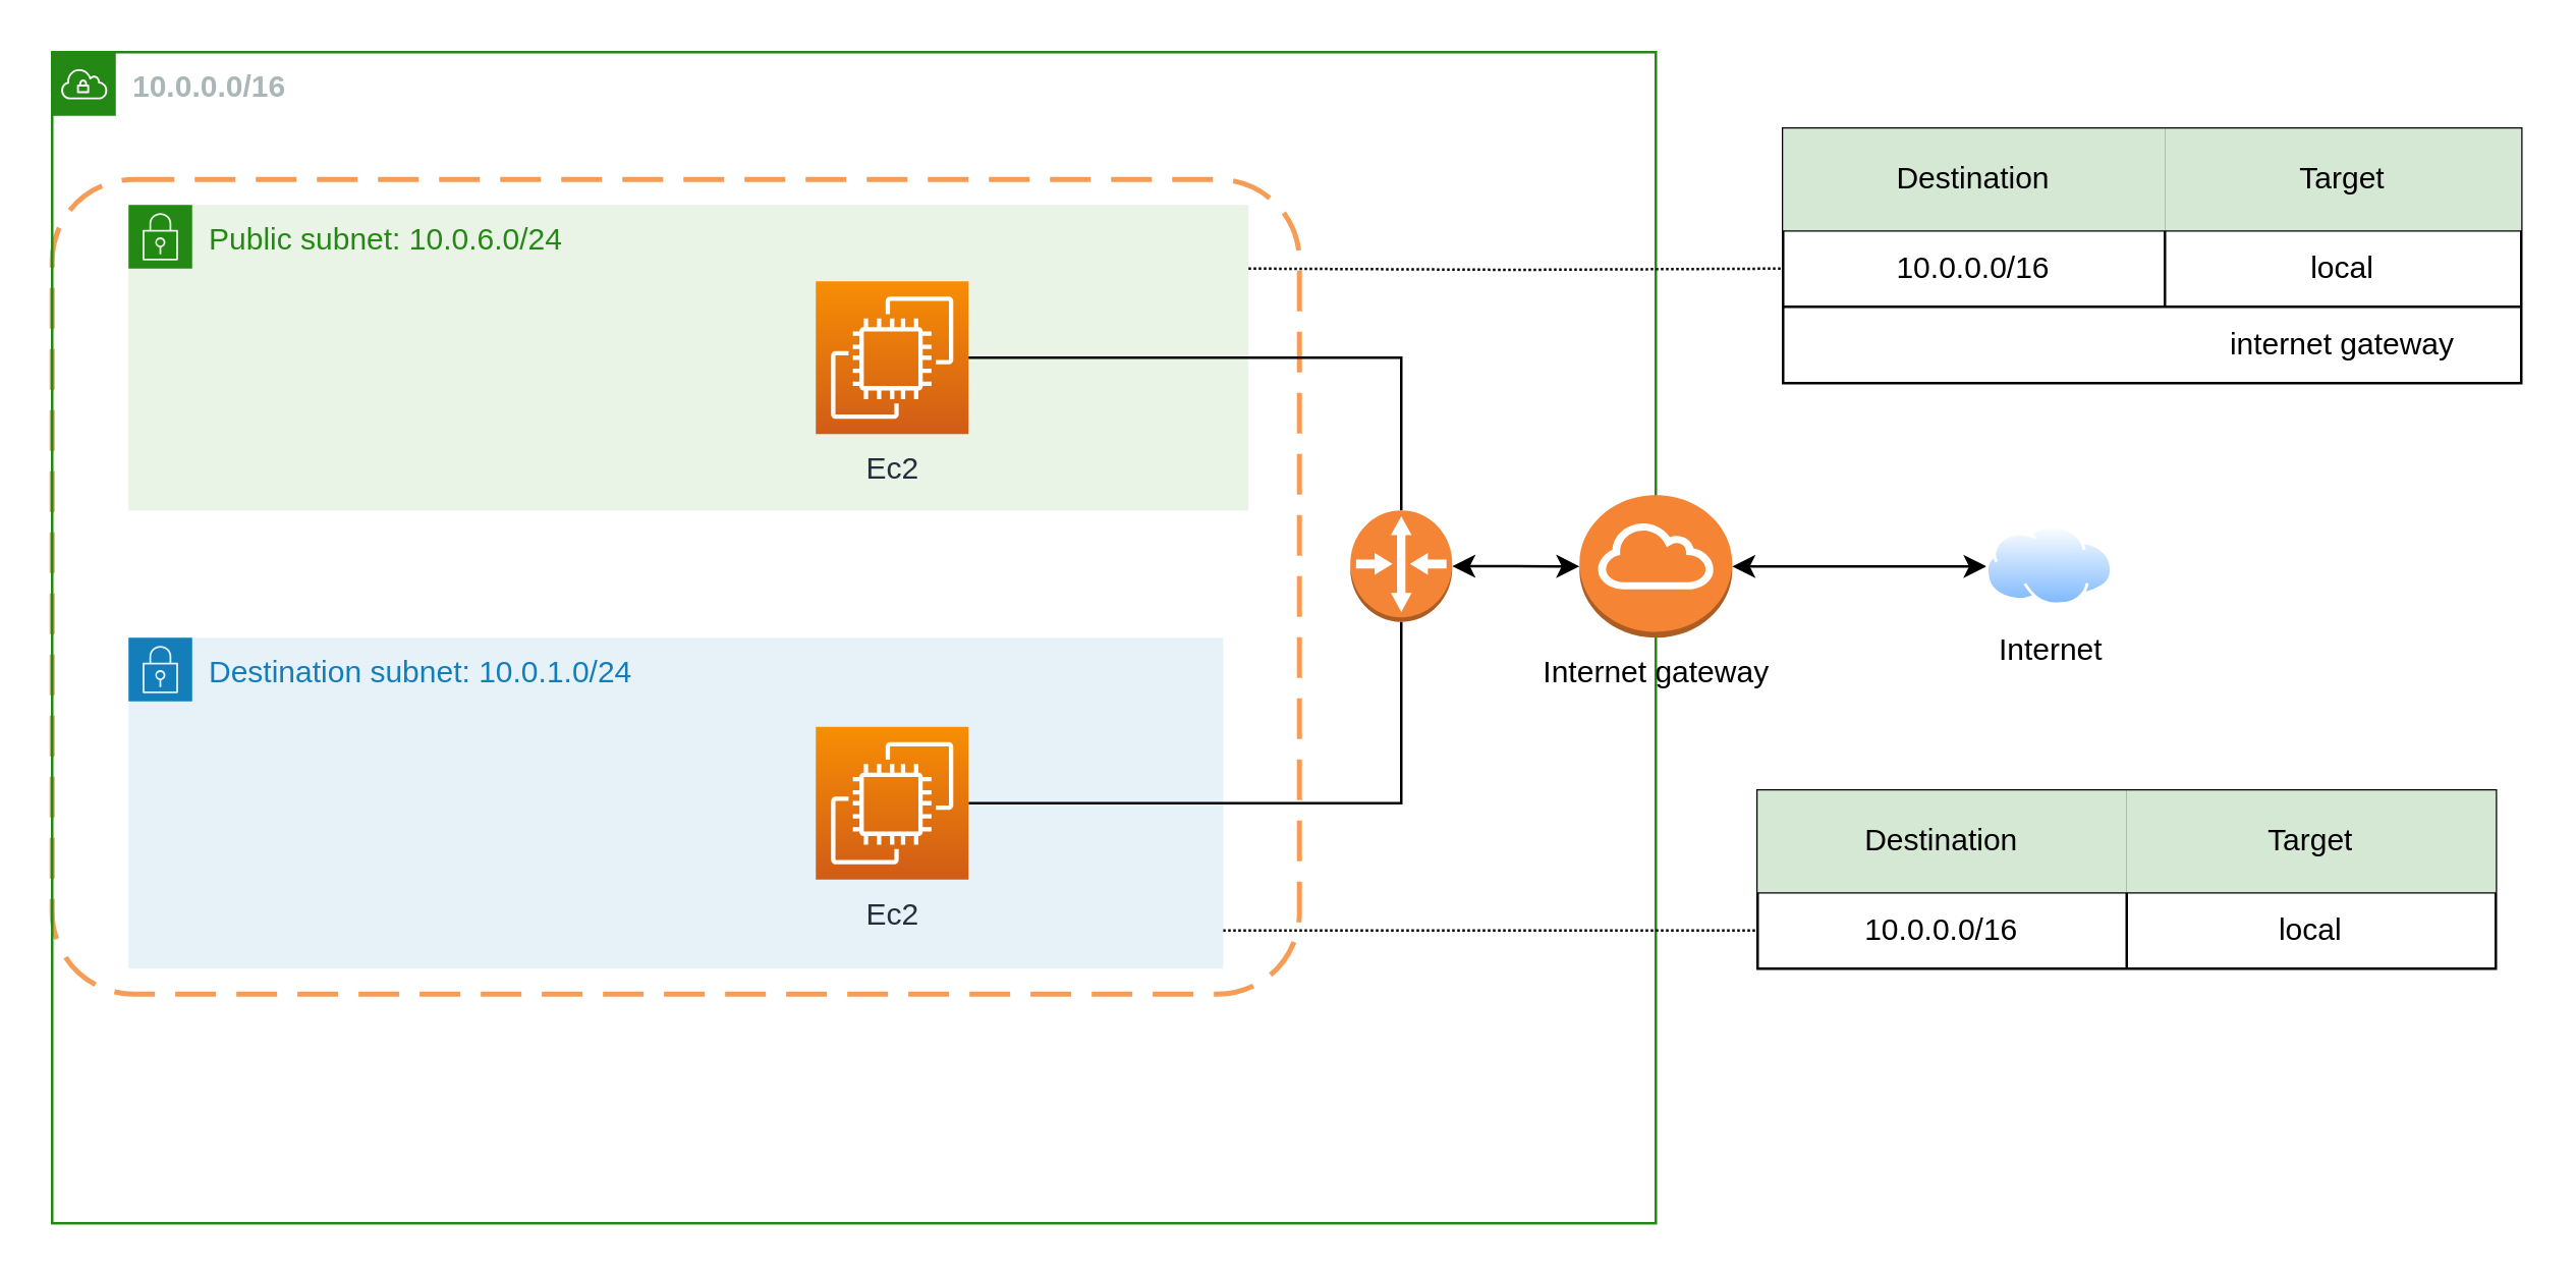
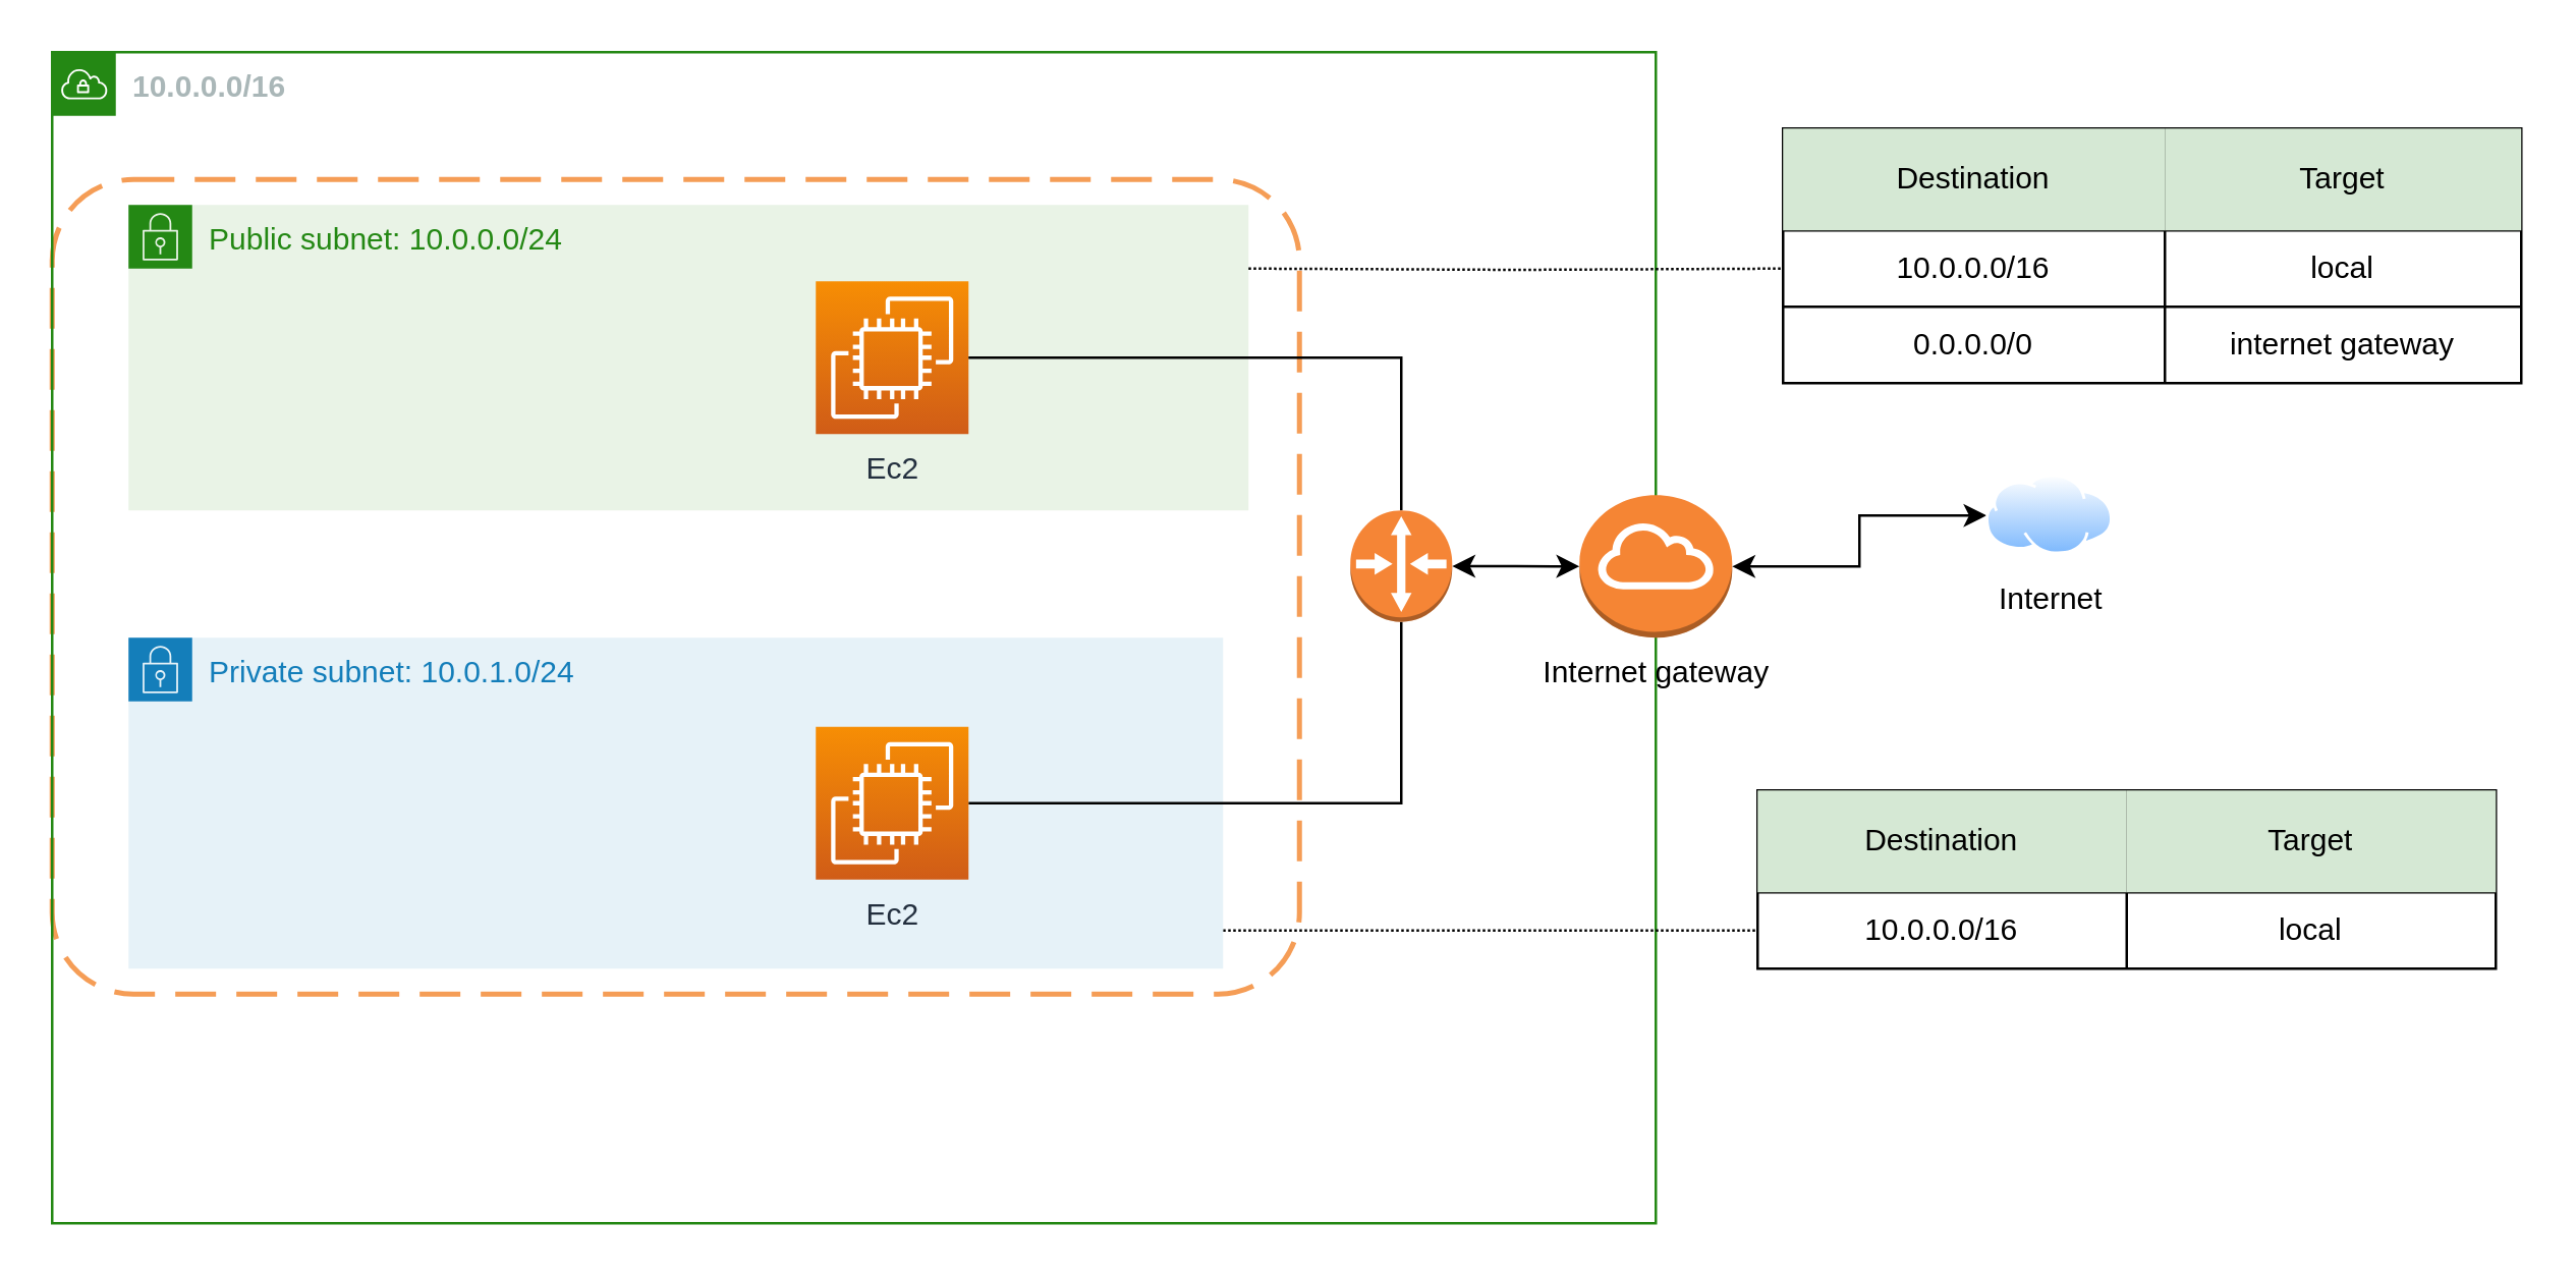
- <mxCell id="6" value="Public subnet: 10.0.6.0/24" style="points=[[0,0],[0.25,0],[0.5,0],[0.75,0],[1,0],[1,0.25],[1,0.5],[1,0.75],[1,1],[0.75,1],[0.5,1],[0.25,1],[0,1],[0,0.75],[0,0.5],[0,0.25]];outlineConnect=0;gradientColor=none;html=1;whiteSpace=wrap;fontSize=12;fontStyle=0;shape=mxgraph.aws4.group;grIcon=mxgraph.aws4.group_security_group;grStroke=0;strokeColor=#248814;fillColor=#E9F3E6;verticalAlign=top;align=left;spacingLeft=30;fontColor=#248814;dashed=0;" vertex="1" parent="1"><mxGeometry x="50" y="80" width="440" height="120" as="geometry" /></mxCell>
+ <mxCell id="6" value="Public subnet: 10.0.0.0/24" style="points=[[0,0],[0.25,0],[0.5,0],[0.75,0],[1,0],[1,0.25],[1,0.5],[1,0.75],[1,1],[0.75,1],[0.5,1],[0.25,1],[0,1],[0,0.75],[0,0.5],[0,0.25]];outlineConnect=0;gradientColor=none;html=1;whiteSpace=wrap;fontSize=12;fontStyle=0;shape=mxgraph.aws4.group;grIcon=mxgraph.aws4.group_security_group;grStroke=0;strokeColor=#248814;fillColor=#E9F3E6;verticalAlign=top;align=left;spacingLeft=30;fontColor=#248814;dashed=0;" vertex="1" parent="1"><mxGeometry x="50" y="80" width="440" height="120" as="geometry" /></mxCell>
+ <mxCell id="32" value="0.0.0.0/0" style="shape=partialRectangle;html=1;whiteSpace=wrap;connectable=0;overflow=hidden;fillColor=none;top=0;left=0;bottom=0;right=0;" vertex="1" parent="31"><mxGeometry width="150" height="30" as="geometry" /></mxCell>
- <mxCell id="9" value="Internet" style="aspect=fixed;perimeter=ellipsePerimeter;html=1;align=center;shadow=0;dashed=0;spacingTop=3;image;image=img/lib/active_directory/internet_cloud.svg;" vertex="1" parent="1"><mxGeometry x="780" y="206.25" width="50" height="31.5" as="geometry" /></mxCell>
+ <mxCell id="9" value="Internet" style="aspect=fixed;perimeter=ellipsePerimeter;html=1;align=center;shadow=0;dashed=0;spacingTop=3;image;image=img/lib/active_directory/internet_cloud.svg;" vertex="1" parent="1"><mxGeometry x="780" y="186.25" width="50" height="31.5" as="geometry" /></mxCell>
- <mxCell id="5" value="Destination subnet: 10.0.1.0/24" style="points=[[0,0],[0.25,0],[0.5,0],[0.75,0],[1,0],[1,0.25],[1,0.5],[1,0.75],[1,1],[0.75,1],[0.5,1],[0.25,1],[0,1],[0,0.75],[0,0.5],[0,0.25]];outlineConnect=0;gradientColor=none;html=1;whiteSpace=wrap;fontSize=12;fontStyle=0;shape=mxgraph.aws4.group;grIcon=mxgraph.aws4.group_security_group;grStroke=0;strokeColor=#147EBA;fillColor=#E6F2F8;verticalAlign=top;align=left;spacingLeft=30;fontColor=#147EBA;dashed=0;" vertex="1" parent="1"><mxGeometry x="50" y="250" width="430" height="130" as="geometry" /></mxCell>
+ <mxCell id="5" value="Private subnet: 10.0.1.0/24" style="points=[[0,0],[0.25,0],[0.5,0],[0.75,0],[1,0],[1,0.25],[1,0.5],[1,0.75],[1,1],[0.75,1],[0.5,1],[0.25,1],[0,1],[0,0.75],[0,0.5],[0,0.25]];outlineConnect=0;gradientColor=none;html=1;whiteSpace=wrap;fontSize=12;fontStyle=0;shape=mxgraph.aws4.group;grIcon=mxgraph.aws4.group_security_group;grStroke=0;strokeColor=#147EBA;fillColor=#E6F2F8;verticalAlign=top;align=left;spacingLeft=30;fontColor=#147EBA;dashed=0;" vertex="1" parent="1"><mxGeometry x="50" y="250" width="430" height="130" as="geometry" /></mxCell>
